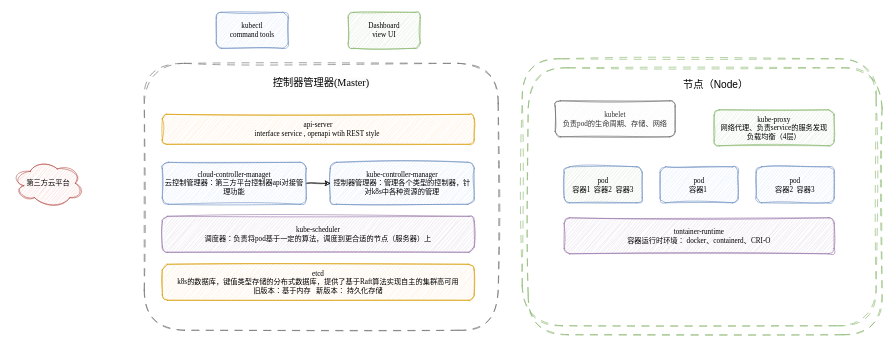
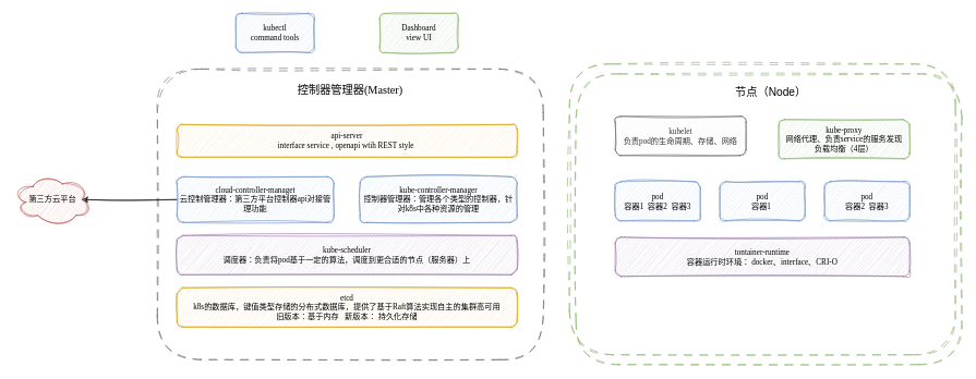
- <mxCell id="15" value="节点（Node）" style="text;html=1;align=center;verticalAlign=middle;whiteSpace=wrap;rounded=0;fontSize=17;" vertex="1" parent="1"><mxGeometry x="1075" y="126.5" width="236" height="30" as="geometry" /></mxCell>
+ <mxCell id="15" value="节点（Node）" style="text;html=1;align=center;verticalAlign=middle;whiteSpace=wrap;rounded=0;fontSize=17;" vertex="1" parent="1"><mxGeometry x="1060" y="126.5" width="236" height="30" as="geometry" /></mxCell>
- <mxCell id="16" value="&lt;font face=&quot;Comic Sans MS&quot;&gt;kubelet&lt;br&gt;&lt;/font&gt;&lt;div&gt;负责pod的生命周期、存储、网络&lt;/div&gt;" style="rounded=1;whiteSpace=wrap;html=1;sketch=1;curveFitting=1;jiggle=2;fillColor=#f5f5f5;strokeColor=#666666;fontFamily=Comic Sans MS;fontColor=#333333;" vertex="1" parent="1"><mxGeometry x="925" y="167.5" width="200" height="60" as="geometry" /></mxCell>
+ <mxCell id="16" value="&lt;font face=&quot;Comic Sans MS&quot;&gt;kubelet&lt;br&gt;&lt;/font&gt;&lt;div&gt;负责pod的生命周期、存储、网络&lt;/div&gt;" style="rounded=1;whiteSpace=wrap;html=1;sketch=1;curveFitting=1;jiggle=2;fillColor=#f5f5f5;strokeColor=#666666;fontFamily=Comic Sans MS;fontColor=#333333;" vertex="1" parent="1"><mxGeometry x="940" y="177.5" width="200" height="60" as="geometry" /></mxCell>
- <mxCell id="9" style="edgeStyle=orthogonalEdgeStyle;rounded=1;orthogonalLoop=1;jettySize=auto;html=1;curved=0;sketch=1;curveFitting=1;jiggle=2;" edge="1" parent="1" source="10" target="7"><mxGeometry relative="1" as="geometry" /></mxCell>
+ <mxCell id="9" style="edgeStyle=orthogonalEdgeStyle;rounded=1;orthogonalLoop=1;jettySize=auto;html=1;curved=0;sketch=1;curveFitting=1;jiggle=2;entryX=0.875;entryY=0.5;entryDx=0;entryDy=0;entryPerimeter=0;" edge="1" parent="1" source="10" target="12"><mxGeometry relative="1" as="geometry" /></mxCell>
- <mxCell id="18" value="pod&lt;div&gt;容器1&amp;nbsp; 容器2&amp;nbsp; 容器3&lt;/div&gt;" style="rounded=1;whiteSpace=wrap;html=1;sketch=1;curveFitting=1;jiggle=2;fillColor=#d5e8d4;strokeColor=#6c8ebf;fontFamily=Comic Sans MS;" vertex="1" parent="1"><mxGeometry x="940" y="277.5" width="130" height="60" as="geometry" /></mxCell>
+ <mxCell id="18" value="pod&lt;div&gt;容器1&amp;nbsp; 容器2&amp;nbsp; 容器3&lt;/div&gt;" style="rounded=1;whiteSpace=wrap;html=1;sketch=1;curveFitting=1;jiggle=2;fillColor=#dae8fc;strokeColor=#6c8ebf;fontFamily=Comic Sans MS;" vertex="1" parent="1"><mxGeometry x="940" y="277.5" width="130" height="60" as="geometry" /></mxCell>
- <mxCell id="21" value="tontainer-runtime&lt;div&gt;容器运行时环境： docker、containerd、CRI-O&lt;/div&gt;" style="rounded=1;whiteSpace=wrap;html=1;sketch=1;curveFitting=1;jiggle=2;fillColor=#e1d5e7;strokeColor=#9673a6;fontFamily=Comic Sans MS;" vertex="1" parent="1"><mxGeometry x="940" y="362.5" width="450" height="60" as="geometry" /></mxCell>
+ <mxCell id="21" value="tontainer-runtime&lt;div&gt;容器运行时环境： docker、interface、CRI-O&lt;/div&gt;" style="rounded=1;whiteSpace=wrap;html=1;sketch=1;curveFitting=1;jiggle=2;fillColor=#e1d5e7;strokeColor=#9673a6;fontFamily=Comic Sans MS;" vertex="1" parent="1"><mxGeometry x="940" y="362.5" width="450" height="60" as="geometry" /></mxCell>
